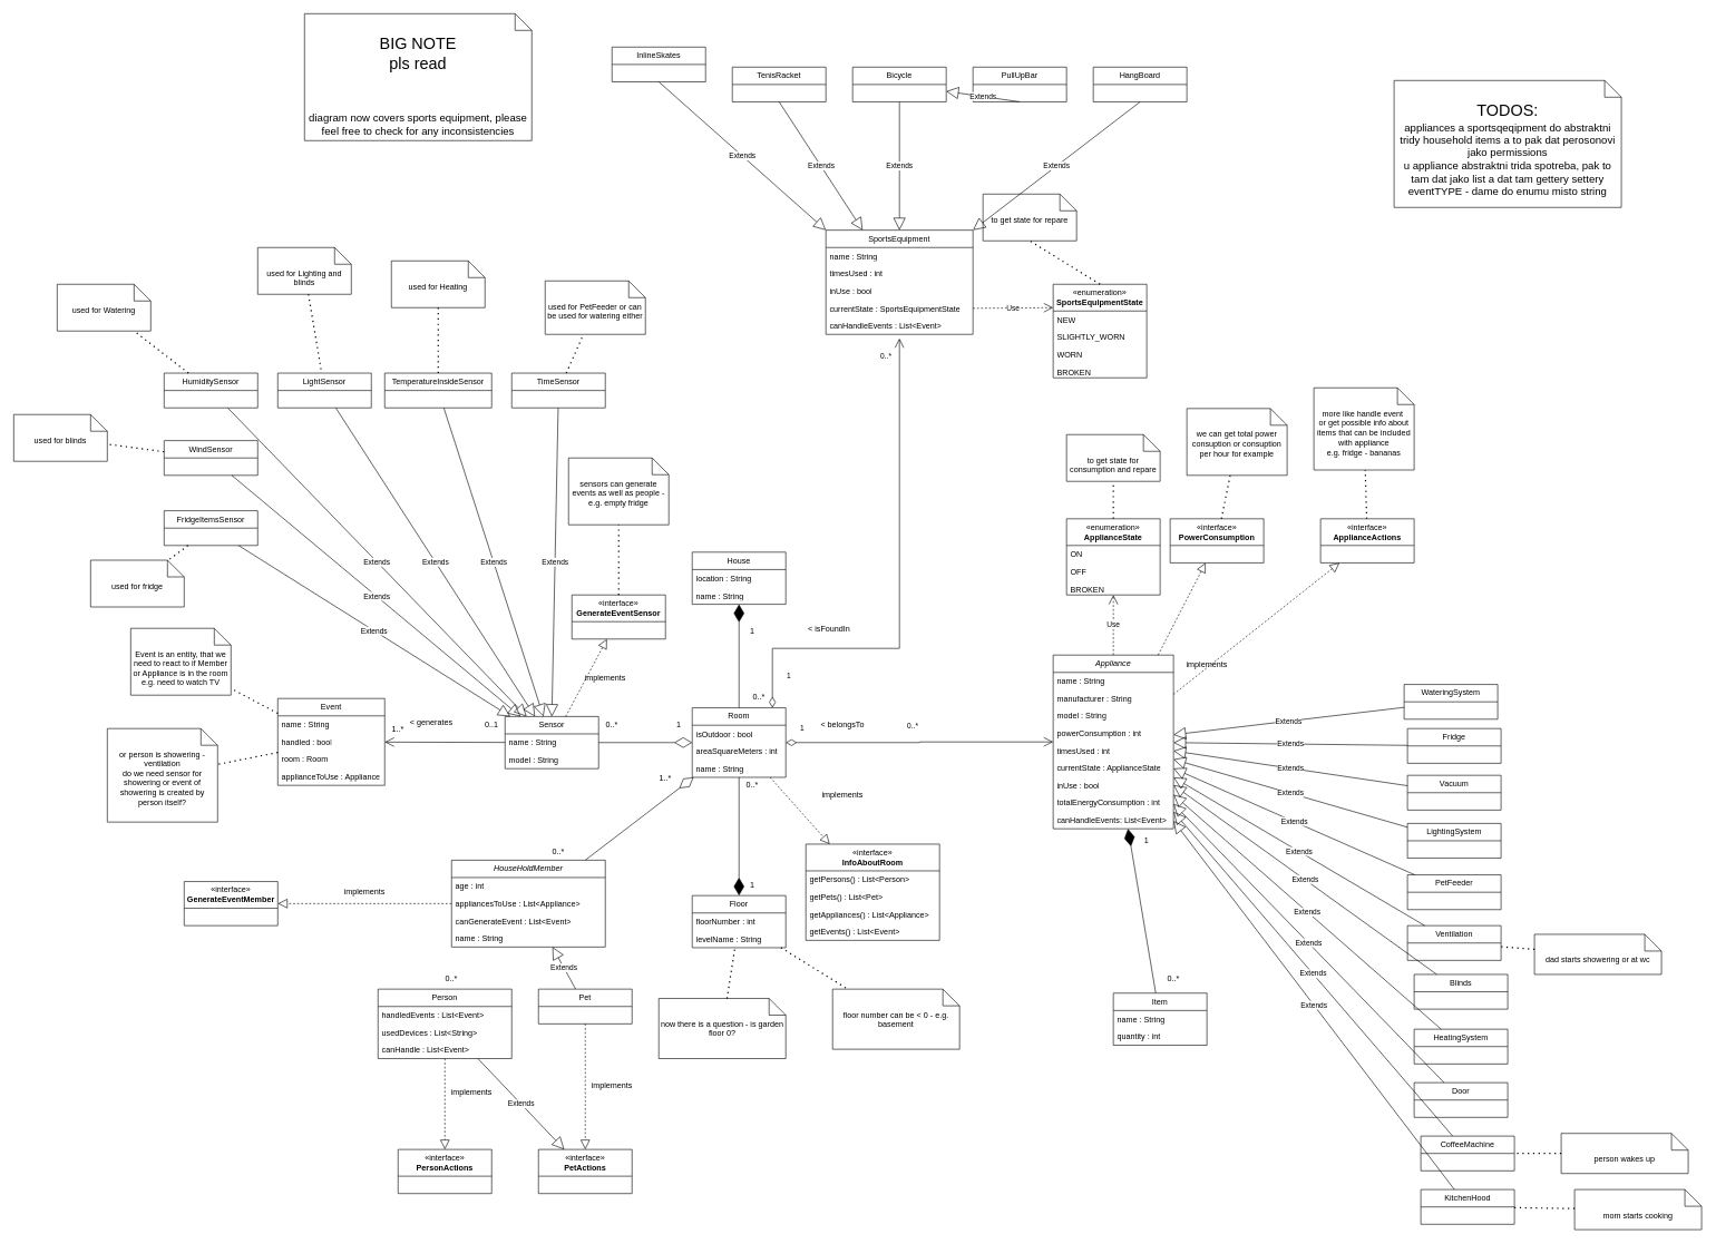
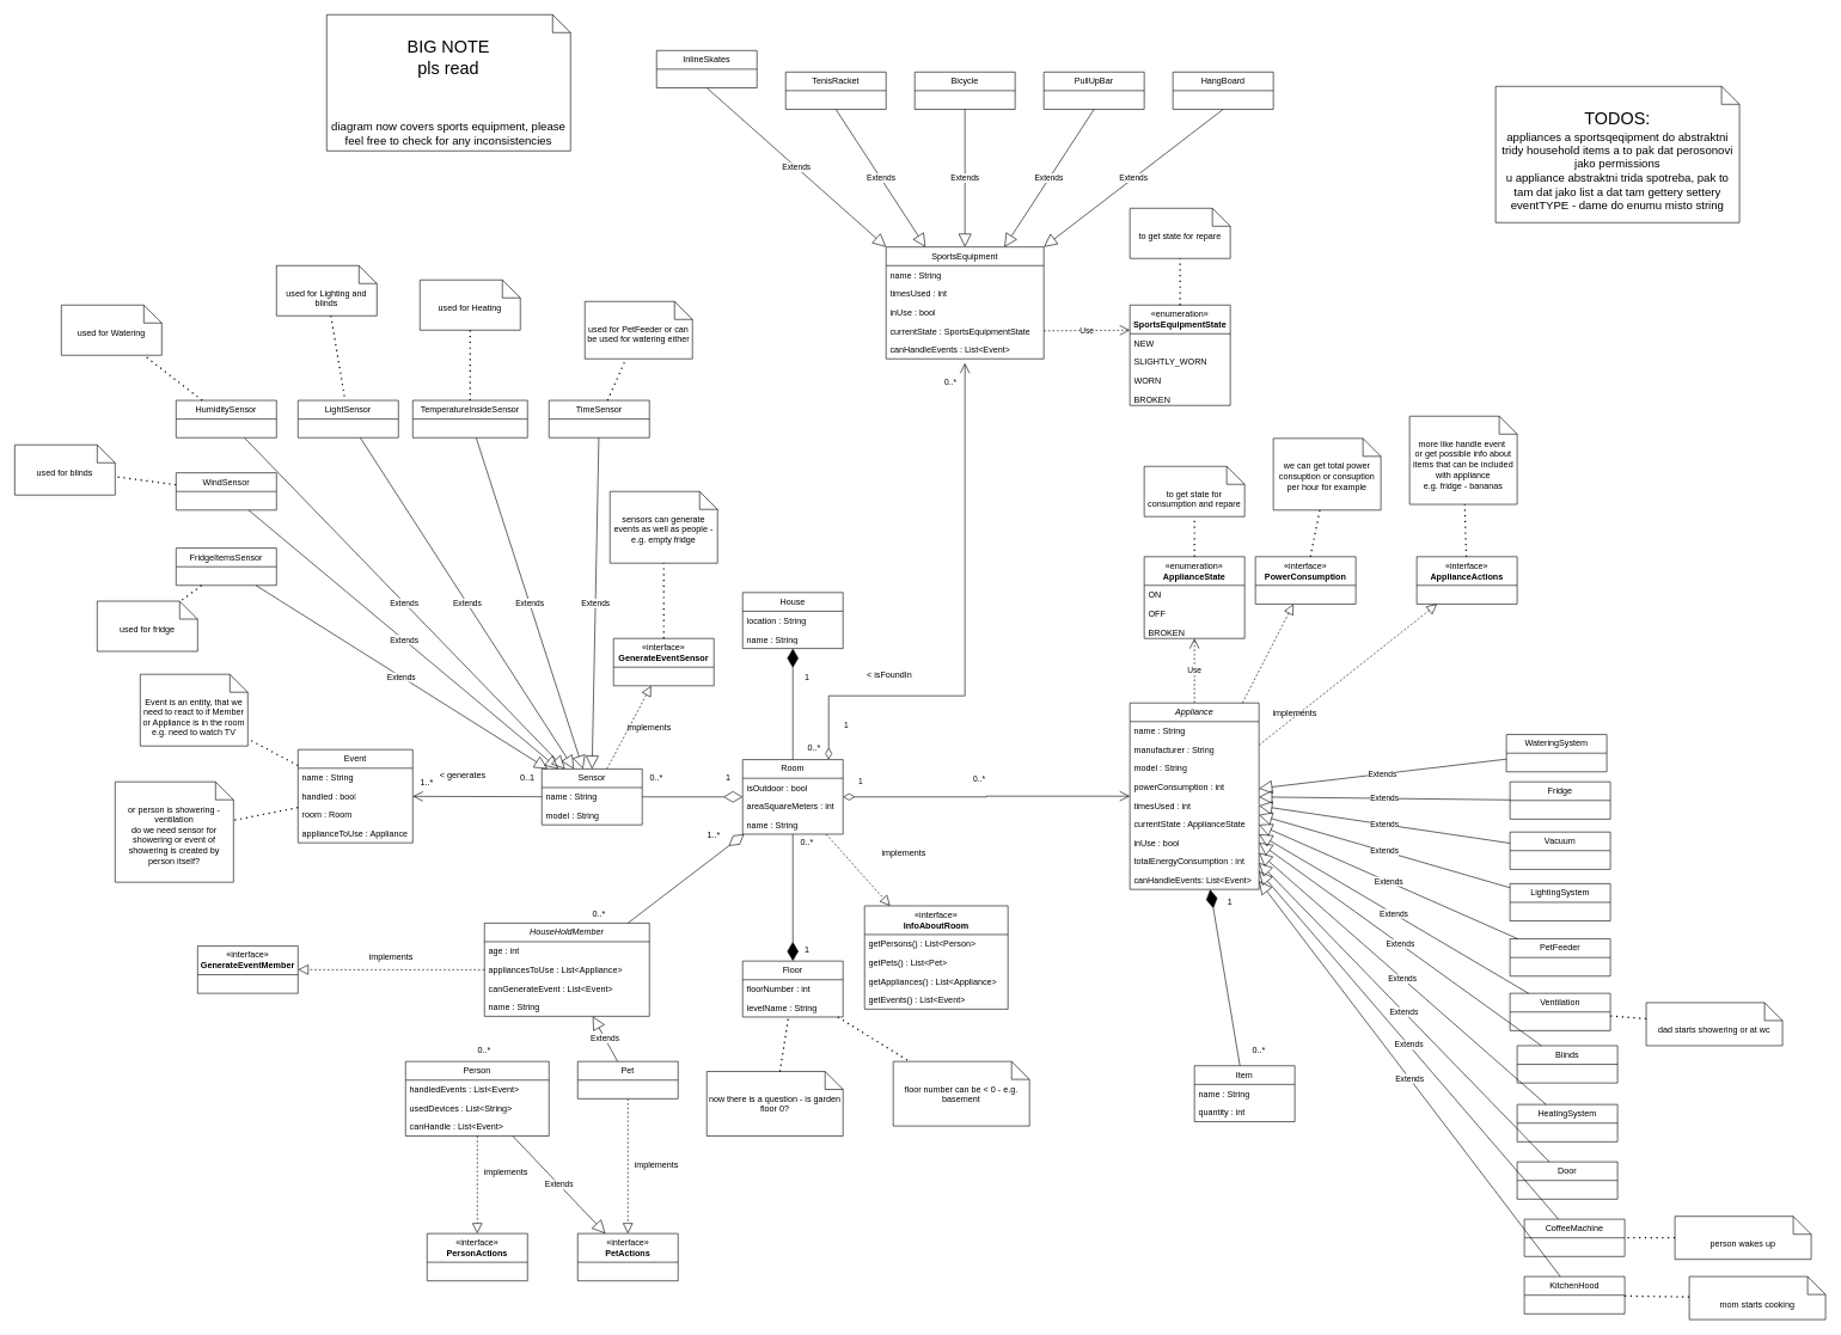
- <mxCell id="191" value="Extends" style="endArrow=block;endSize=16;endFill=0;html=1;rounded=0;exitX=0.5;exitY=1;exitDx=0;exitDy=0;" parent="1" source="186" target="183" edge="1"><mxGeometry width="160" relative="1" as="geometry"><mxPoint x="1900" y="240" as="sourcePoint" /><mxPoint x="1555" y="281" as="targetPoint" /></mxGeometry></mxCell>
+ <mxCell id="191" value="Extends" style="endArrow=block;endSize=16;endFill=0;html=1;rounded=0;entryX=0.75;entryY=0;entryDx=0;entryDy=0;exitX=0.5;exitY=1;exitDx=0;exitDy=0;" parent="1" source="186" target="166" edge="1"><mxGeometry width="160" relative="1" as="geometry"><mxPoint x="1900" y="240" as="sourcePoint" /><mxPoint x="1555" y="281" as="targetPoint" /></mxGeometry></mxCell>
- <mxCell id="181" value="to get state for repare" style="shape=note2;boundedLbl=1;whiteSpace=wrap;html=1;size=25;verticalAlign=top;align=center;" parent="1" vertex="1"><mxGeometry x="1470" y="290" width="140" height="70" as="geometry" /></mxCell>
+ <mxCell id="181" value="to get state for repare" style="shape=note2;boundedLbl=1;whiteSpace=wrap;html=1;size=25;verticalAlign=top;align=center;" parent="1" vertex="1"><mxGeometry x="1575" y="290" width="140" height="70" as="geometry" /></mxCell>
- <mxCell id="23" value="&amp;lt; belongsTo" style="text;html=1;whiteSpace=wrap;strokeColor=none;fillColor=none;align=center;verticalAlign=middle;rounded=0;" parent="1" vertex="1"><mxGeometry x="1225" y="1070" width="70" height="30" as="geometry" /></mxCell>
